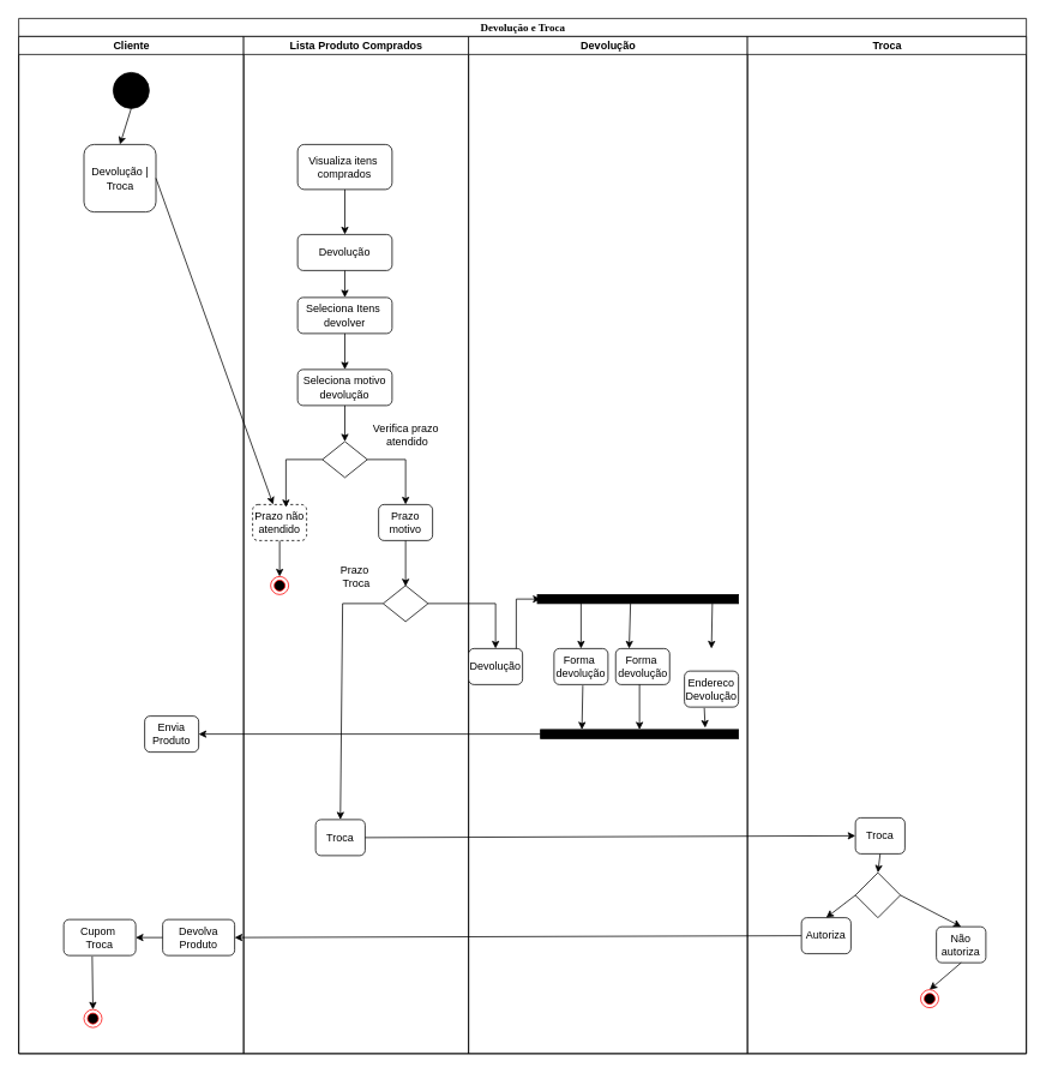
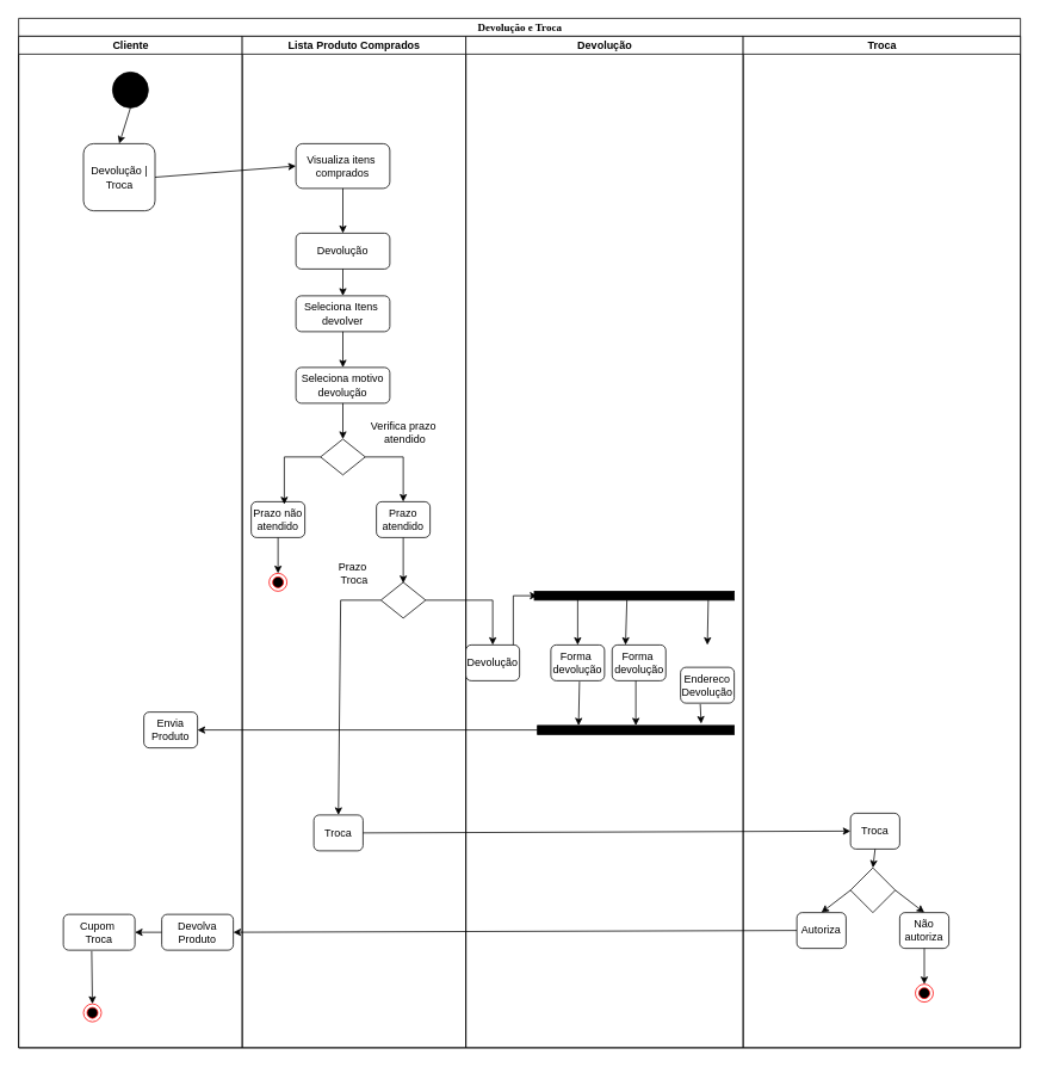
- <mxCell id="47" value="" style="endArrow=classic;html=1;rounded=0;exitX=1;exitY=0.5;exitDx=0;exitDy=0;" parent="2" source="5" target="24" edge="1"><mxGeometry width="50" height="50" relative="1" as="geometry"><mxPoint x="360" y="120" as="sourcePoint" /><mxPoint x="410" y="70" as="targetPoint" /></mxGeometry></mxCell>
+ <mxCell id="47" value="" style="endArrow=classic;html=1;rounded=0;exitX=1;exitY=0.5;exitDx=0;exitDy=0;entryX=0;entryY=0.5;entryDx=0;entryDy=0;" parent="2" source="5" target="14" edge="1"><mxGeometry width="50" height="50" relative="1" as="geometry"><mxPoint x="360" y="120" as="sourcePoint" /><mxPoint x="410" y="70" as="targetPoint" /></mxGeometry></mxCell>
- <mxCell id="24" value="Prazo não atendido" style="rounded=1;whiteSpace=wrap;html=1;dashed=1;" parent="13" vertex="1"><mxGeometry x="10" y="520" width="60" height="40" as="geometry" /></mxCell>
+ <mxCell id="24" value="Prazo não atendido" style="rounded=1;whiteSpace=wrap;html=1;" parent="13" vertex="1"><mxGeometry x="10" y="520" width="60" height="40" as="geometry" /></mxCell>
- <mxCell id="23" value="Prazo motivo" style="rounded=1;whiteSpace=wrap;html=1;" parent="13" vertex="1"><mxGeometry x="150" y="520" width="60" height="40" as="geometry" /></mxCell>
+ <mxCell id="23" value="Prazo atendido" style="rounded=1;whiteSpace=wrap;html=1;" parent="13" vertex="1"><mxGeometry x="150" y="520" width="60" height="40" as="geometry" /></mxCell>
- <mxCell id="55" value="Não autoriza" style="rounded=1;whiteSpace=wrap;html=1;" parent="52" vertex="1"><mxGeometry x="210" y="989" width="55" height="40" as="geometry" /></mxCell>
+ <mxCell id="55" value="Não autoriza" style="rounded=1;whiteSpace=wrap;html=1;" parent="52" vertex="1"><mxGeometry x="175" y="979" width="55" height="40" as="geometry" /></mxCell>
